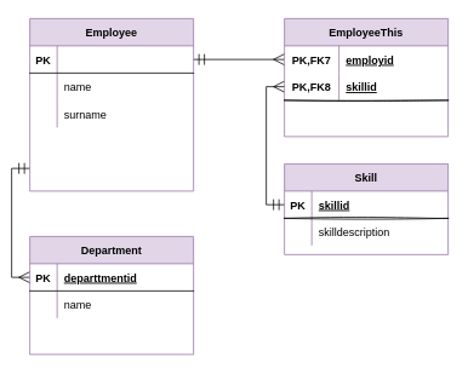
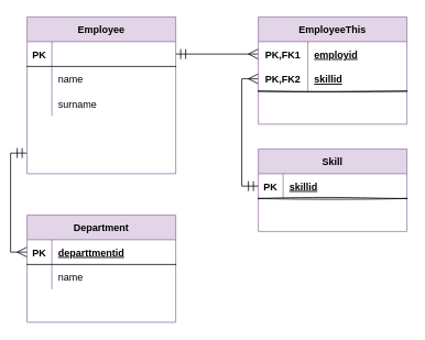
- <mxCell id="7" value="PK,FK7" style="shape=partialRectangle;connectable=0;fillColor=none;top=0;left=0;bottom=0;right=0;fontStyle=1;overflow=hidden;sketch=0;" vertex="1" parent="6"><mxGeometry width="60" height="30" as="geometry" /></mxCell>
+ <mxCell id="7" value="PK,FK1" style="shape=partialRectangle;connectable=0;fillColor=none;top=0;left=0;bottom=0;right=0;fontStyle=1;overflow=hidden;sketch=0;" vertex="1" parent="6"><mxGeometry width="60" height="30" as="geometry" /></mxCell>
- <mxCell id="10" value="PK,FK8" style="shape=partialRectangle;connectable=0;fillColor=none;top=0;left=0;bottom=0;right=0;fontStyle=1;overflow=hidden;sketch=0;" vertex="1" parent="9"><mxGeometry width="60" height="30" as="geometry" /></mxCell>
+ <mxCell id="10" value="PK,FK2" style="shape=partialRectangle;connectable=0;fillColor=none;top=0;left=0;bottom=0;right=0;fontStyle=1;overflow=hidden;sketch=0;" vertex="1" parent="9"><mxGeometry width="60" height="30" as="geometry" /></mxCell>
- <mxCell id="20" value="skilldescription" style="shape=partialRectangle;connectable=0;fillColor=none;top=0;left=0;bottom=0;right=0;align=left;spacingLeft=6;overflow=hidden;sketch=1;" vertex="1" parent="18"><mxGeometry x="30" width="150" height="30" as="geometry" /></mxCell>
